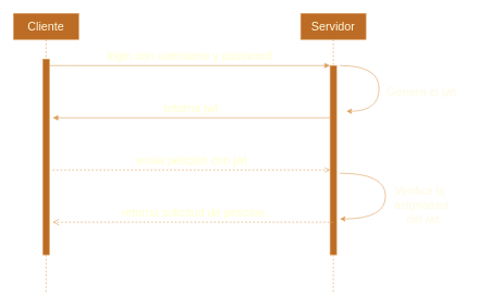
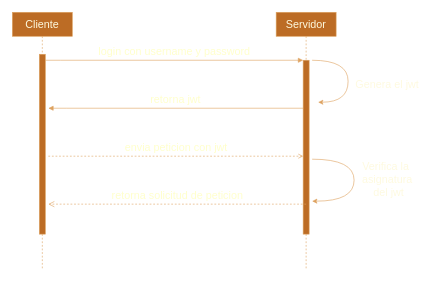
- <mxCell id="12" value="&lt;span style=&quot;font-size: 18px;&quot;&gt;Verifica la&amp;nbsp;&lt;/span&gt;&lt;div&gt;&lt;span style=&quot;font-size: 18px;&quot;&gt;asignatura&lt;/span&gt;&lt;/div&gt;&lt;div&gt;&lt;span style=&quot;font-size: 18px;&quot;&gt;&amp;nbsp;del jwt&lt;/span&gt;&lt;/div&gt;" style="text;html=1;align=center;verticalAlign=middle;resizable=0;points=[];autosize=1;strokeColor=none;fillColor=none;labelBackgroundColor=none;fontColor=#FEFAE0;" vertex="1" parent="1"><mxGeometry x="590" y="275" width="110" height="80" as="geometry" /></mxCell>
+ <mxCell id="12" value="&lt;span style=&quot;font-size: 18px;&quot;&gt;Verifica la&amp;nbsp;&lt;/span&gt;&lt;div&gt;&lt;span style=&quot;font-size: 18px;&quot;&gt;asignatura&lt;/span&gt;&lt;/div&gt;&lt;div&gt;&lt;span style=&quot;font-size: 18px;&quot;&gt;&amp;nbsp;del jwt&lt;/span&gt;&lt;/div&gt;" style="text;html=1;align=center;verticalAlign=middle;resizable=0;points=[];autosize=1;strokeColor=none;fillColor=none;labelBackgroundColor=none;fontColor=#FEFAE0;" vertex="1" parent="1"><mxGeometry x="590" y="260" width="110" height="80" as="geometry" /></mxCell>
